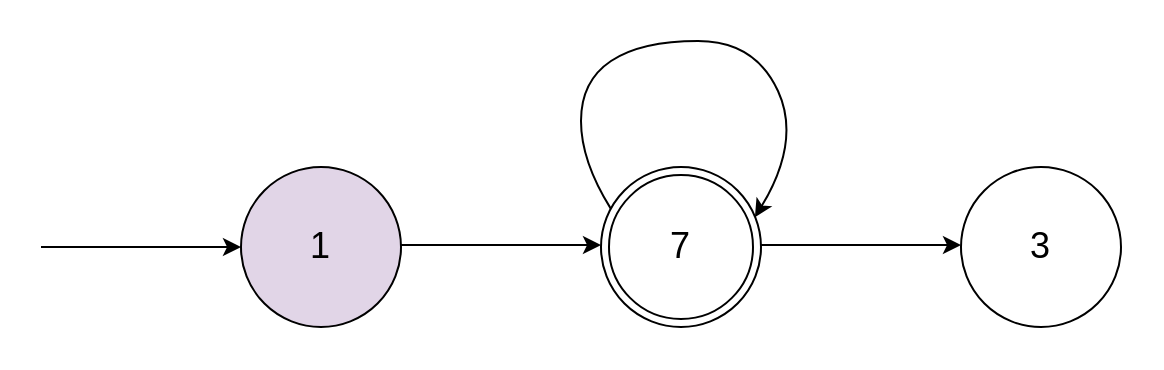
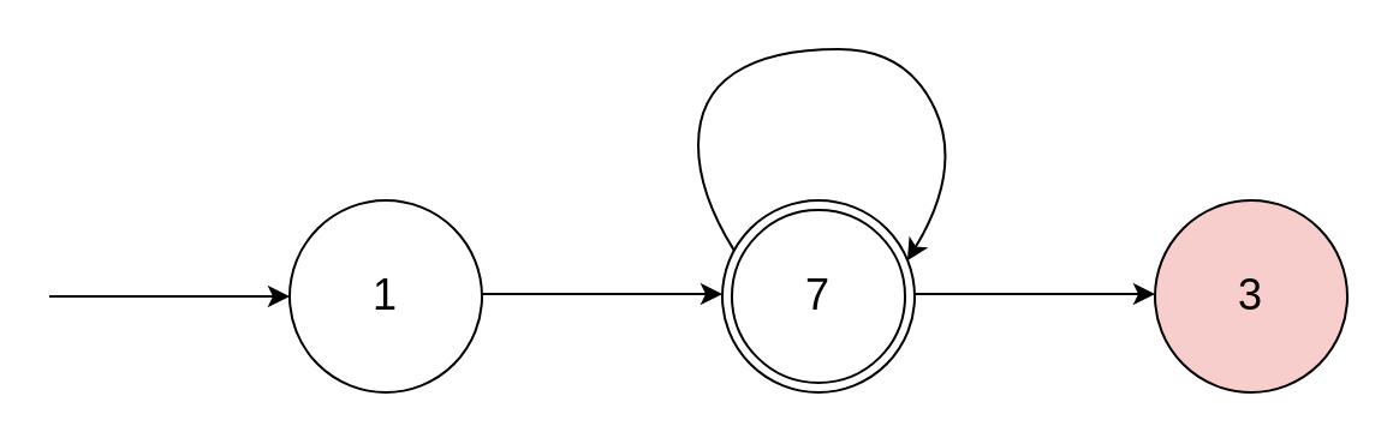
- <mxCell id="2" value="&lt;font style=&quot;font-size: 18px&quot;&gt;1&lt;/font&gt;" style="ellipse;whiteSpace=wrap;html=1;aspect=fixed;fillColor=#e1d5e7;" vertex="1" parent="1"><mxGeometry x="120" y="83" width="80" height="80" as="geometry" /></mxCell>
+ <mxCell id="2" value="&lt;font style=&quot;font-size: 18px&quot;&gt;1&lt;/font&gt;" style="ellipse;whiteSpace=wrap;html=1;aspect=fixed;" vertex="1" parent="1"><mxGeometry x="120" y="83" width="80" height="80" as="geometry" /></mxCell>
- <mxCell id="6" value="&lt;font style=&quot;font-size: 18px&quot;&gt;3&lt;/font&gt;" style="ellipse;whiteSpace=wrap;html=1;aspect=fixed;" vertex="1" parent="1"><mxGeometry x="480" y="83" width="80" height="80" as="geometry" /></mxCell>
+ <mxCell id="6" value="&lt;font style=&quot;font-size: 18px&quot;&gt;3&lt;/font&gt;" style="ellipse;whiteSpace=wrap;html=1;aspect=fixed;fillColor=#f8cecc;" vertex="1" parent="1"><mxGeometry x="480" y="83" width="80" height="80" as="geometry" /></mxCell>
